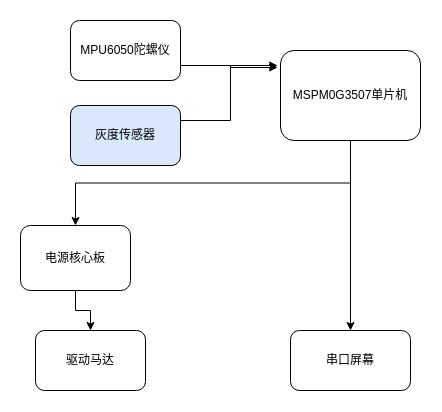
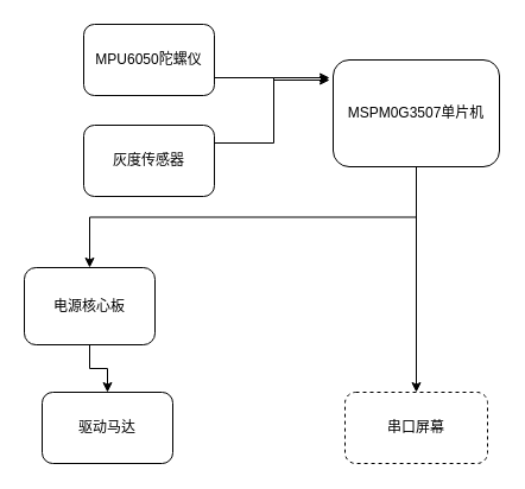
- <mxCell id="8" value="灰度传感器" style="rounded=1;whiteSpace=wrap;html=1;fillColor=#dae8fc;" vertex="1" parent="1"><mxGeometry x="70" y="105" width="110" height="60" as="geometry" /></mxCell>
+ <mxCell id="8" value="灰度传感器" style="rounded=1;whiteSpace=wrap;html=1;" vertex="1" parent="1"><mxGeometry x="70" y="105" width="110" height="60" as="geometry" /></mxCell>
- <mxCell id="9" value="串口屏幕" style="rounded=1;whiteSpace=wrap;html=1;" vertex="1" parent="1"><mxGeometry x="290" y="330" width="120" height="60" as="geometry" /></mxCell>
+ <mxCell id="9" value="串口屏幕" style="rounded=1;whiteSpace=wrap;html=1;dashed=1;" vertex="1" parent="1"><mxGeometry x="290" y="330" width="120" height="60" as="geometry" /></mxCell>
